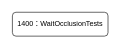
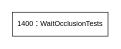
- <mxCell id="2" value="1400：WaitOcclusionTests" style="rounded=1;whiteSpace=wrap;html=1;" vertex="1" parent="1"><mxGeometry x="20" y="20" width="160" height="40" as="geometry" /></mxCell>
+ <mxCell id="2" value="1400：WaitOcclusionTests" style="whiteSpace=wrap;html=1;rounded=0;" vertex="1" parent="1"><mxGeometry x="20" y="20" width="160" height="40" as="geometry" /></mxCell>
